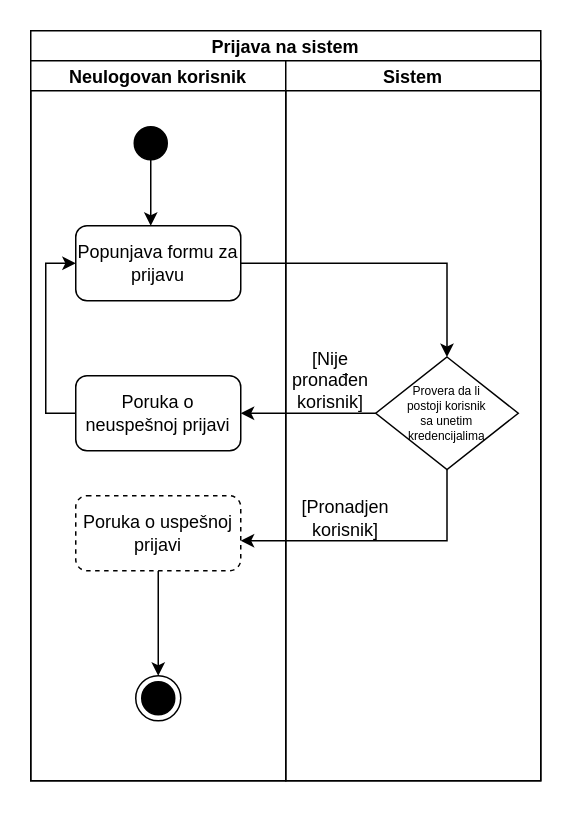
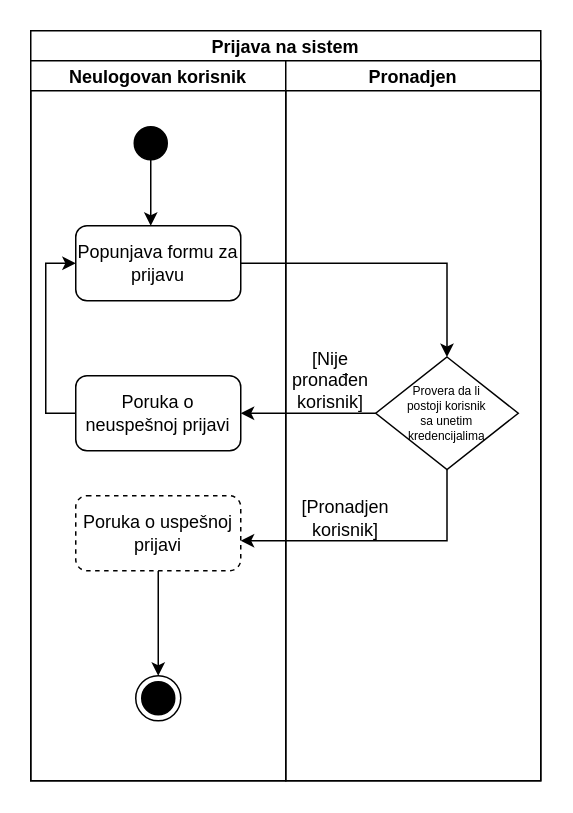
- <mxCell id="15" value="Sistem" style="swimlane;startSize=20;" parent="2" vertex="1"><mxGeometry x="170" y="20" width="170" height="480" as="geometry" /></mxCell>
+ <mxCell id="15" value="Pronadjen" style="swimlane;startSize=20;" parent="2" vertex="1"><mxGeometry x="170" y="20" width="170" height="480" as="geometry" /></mxCell>
